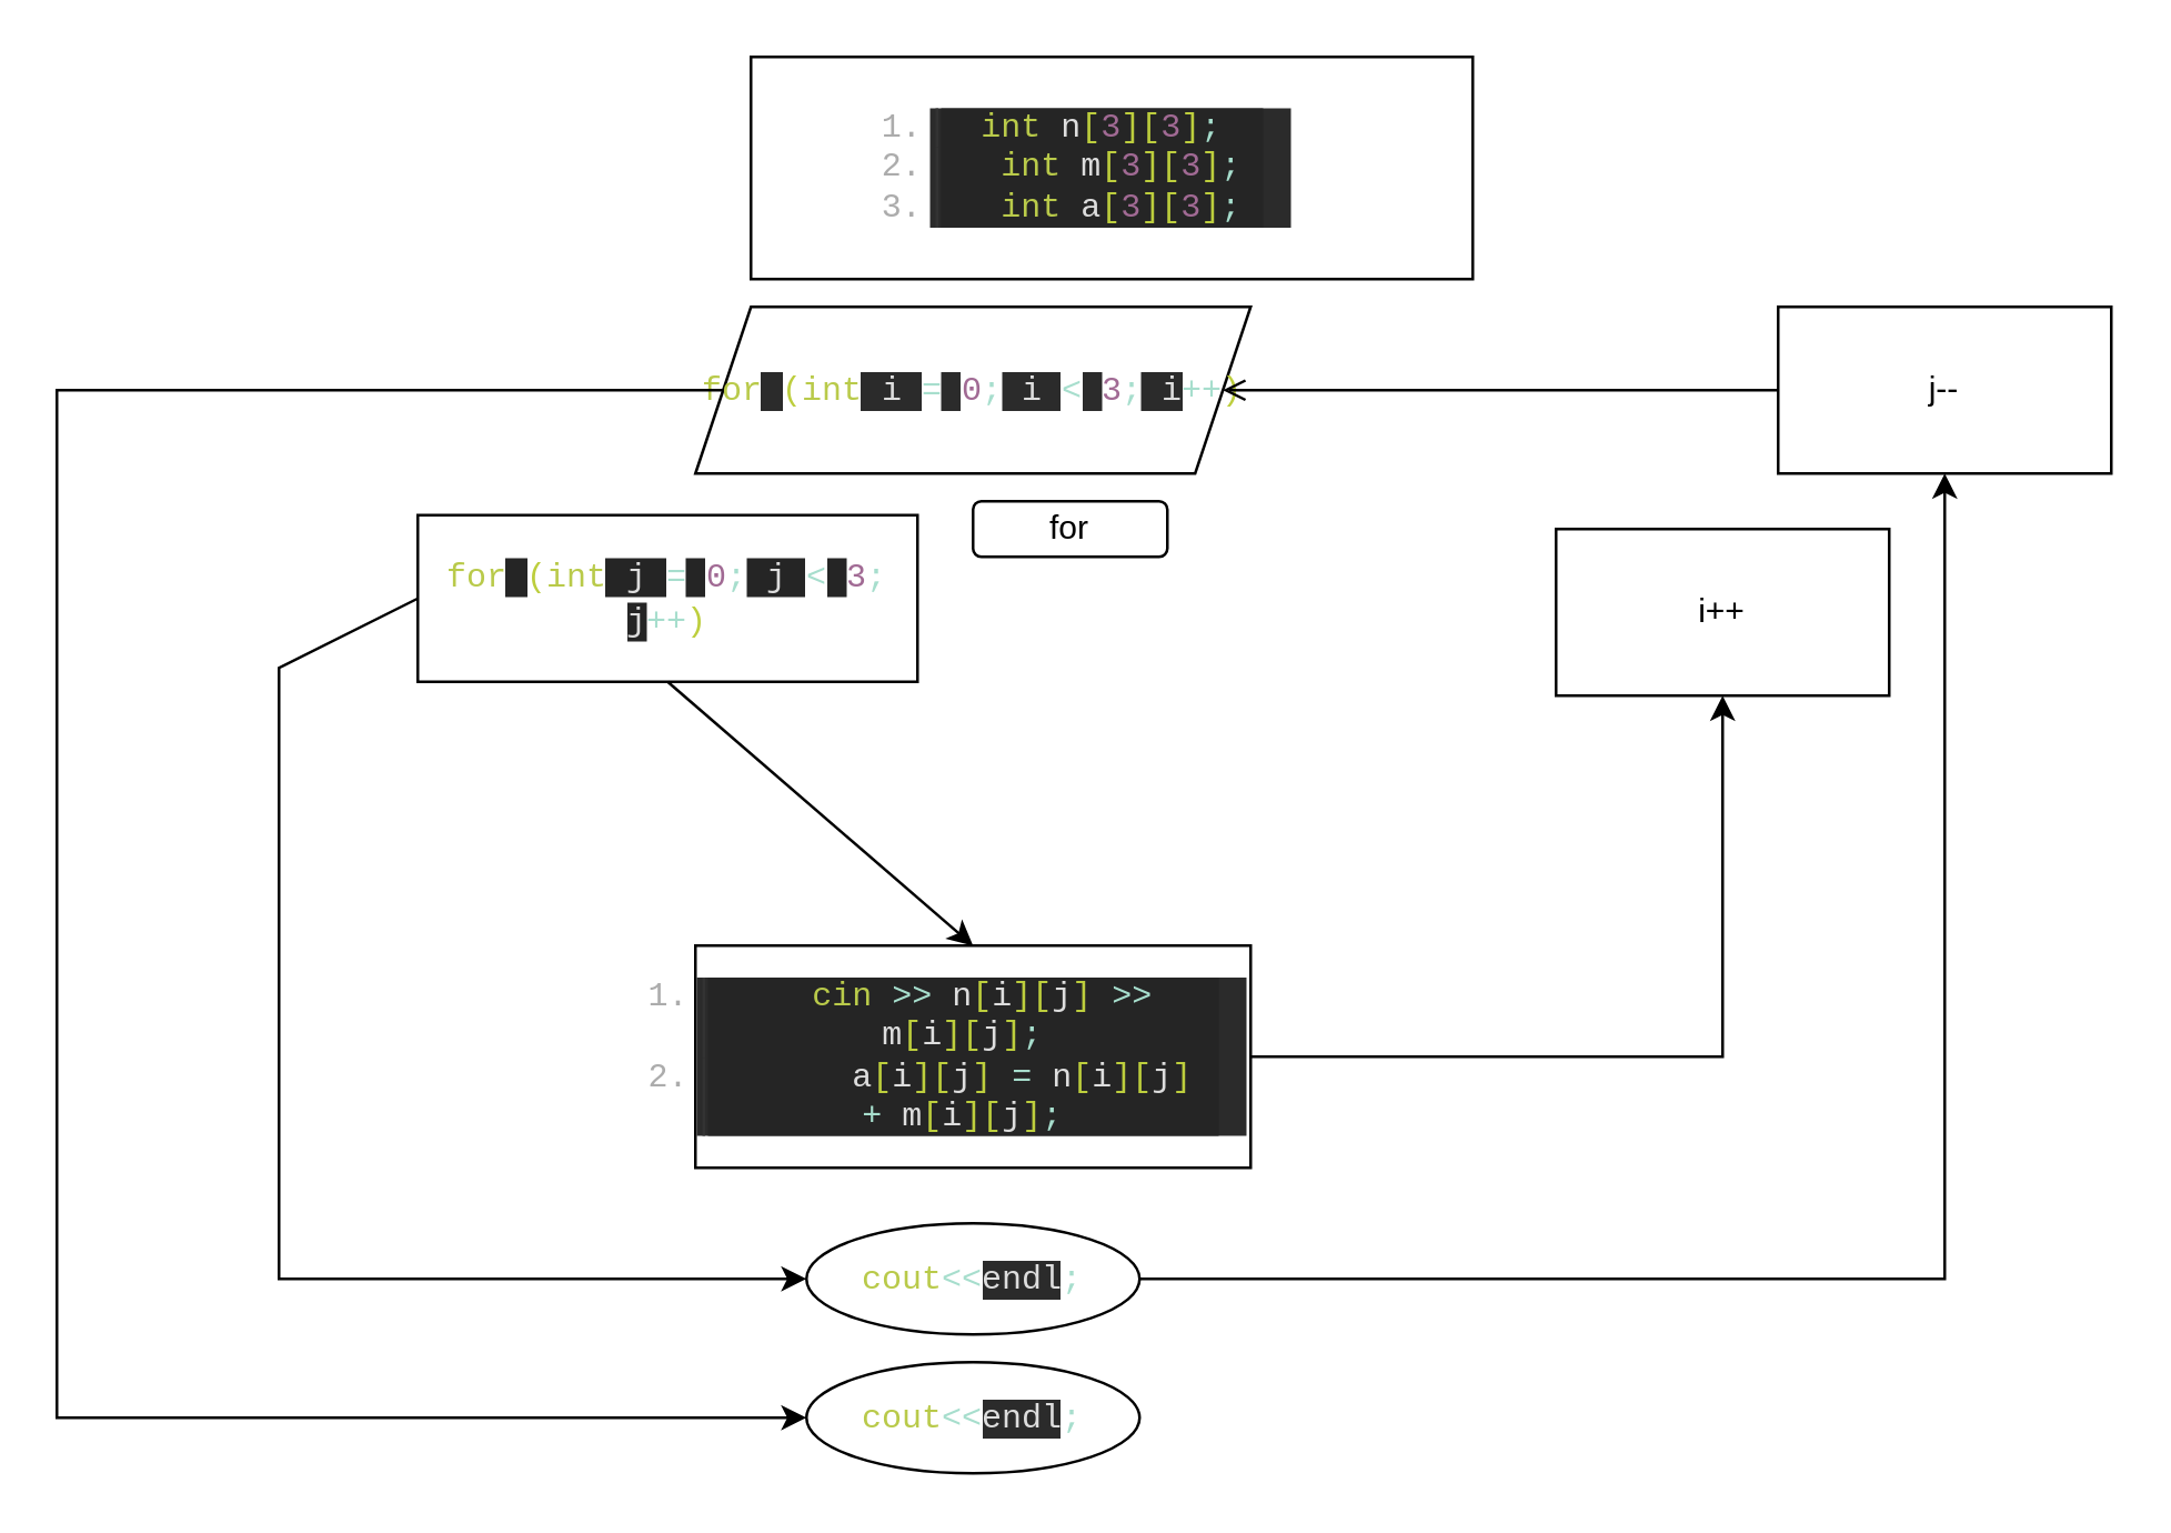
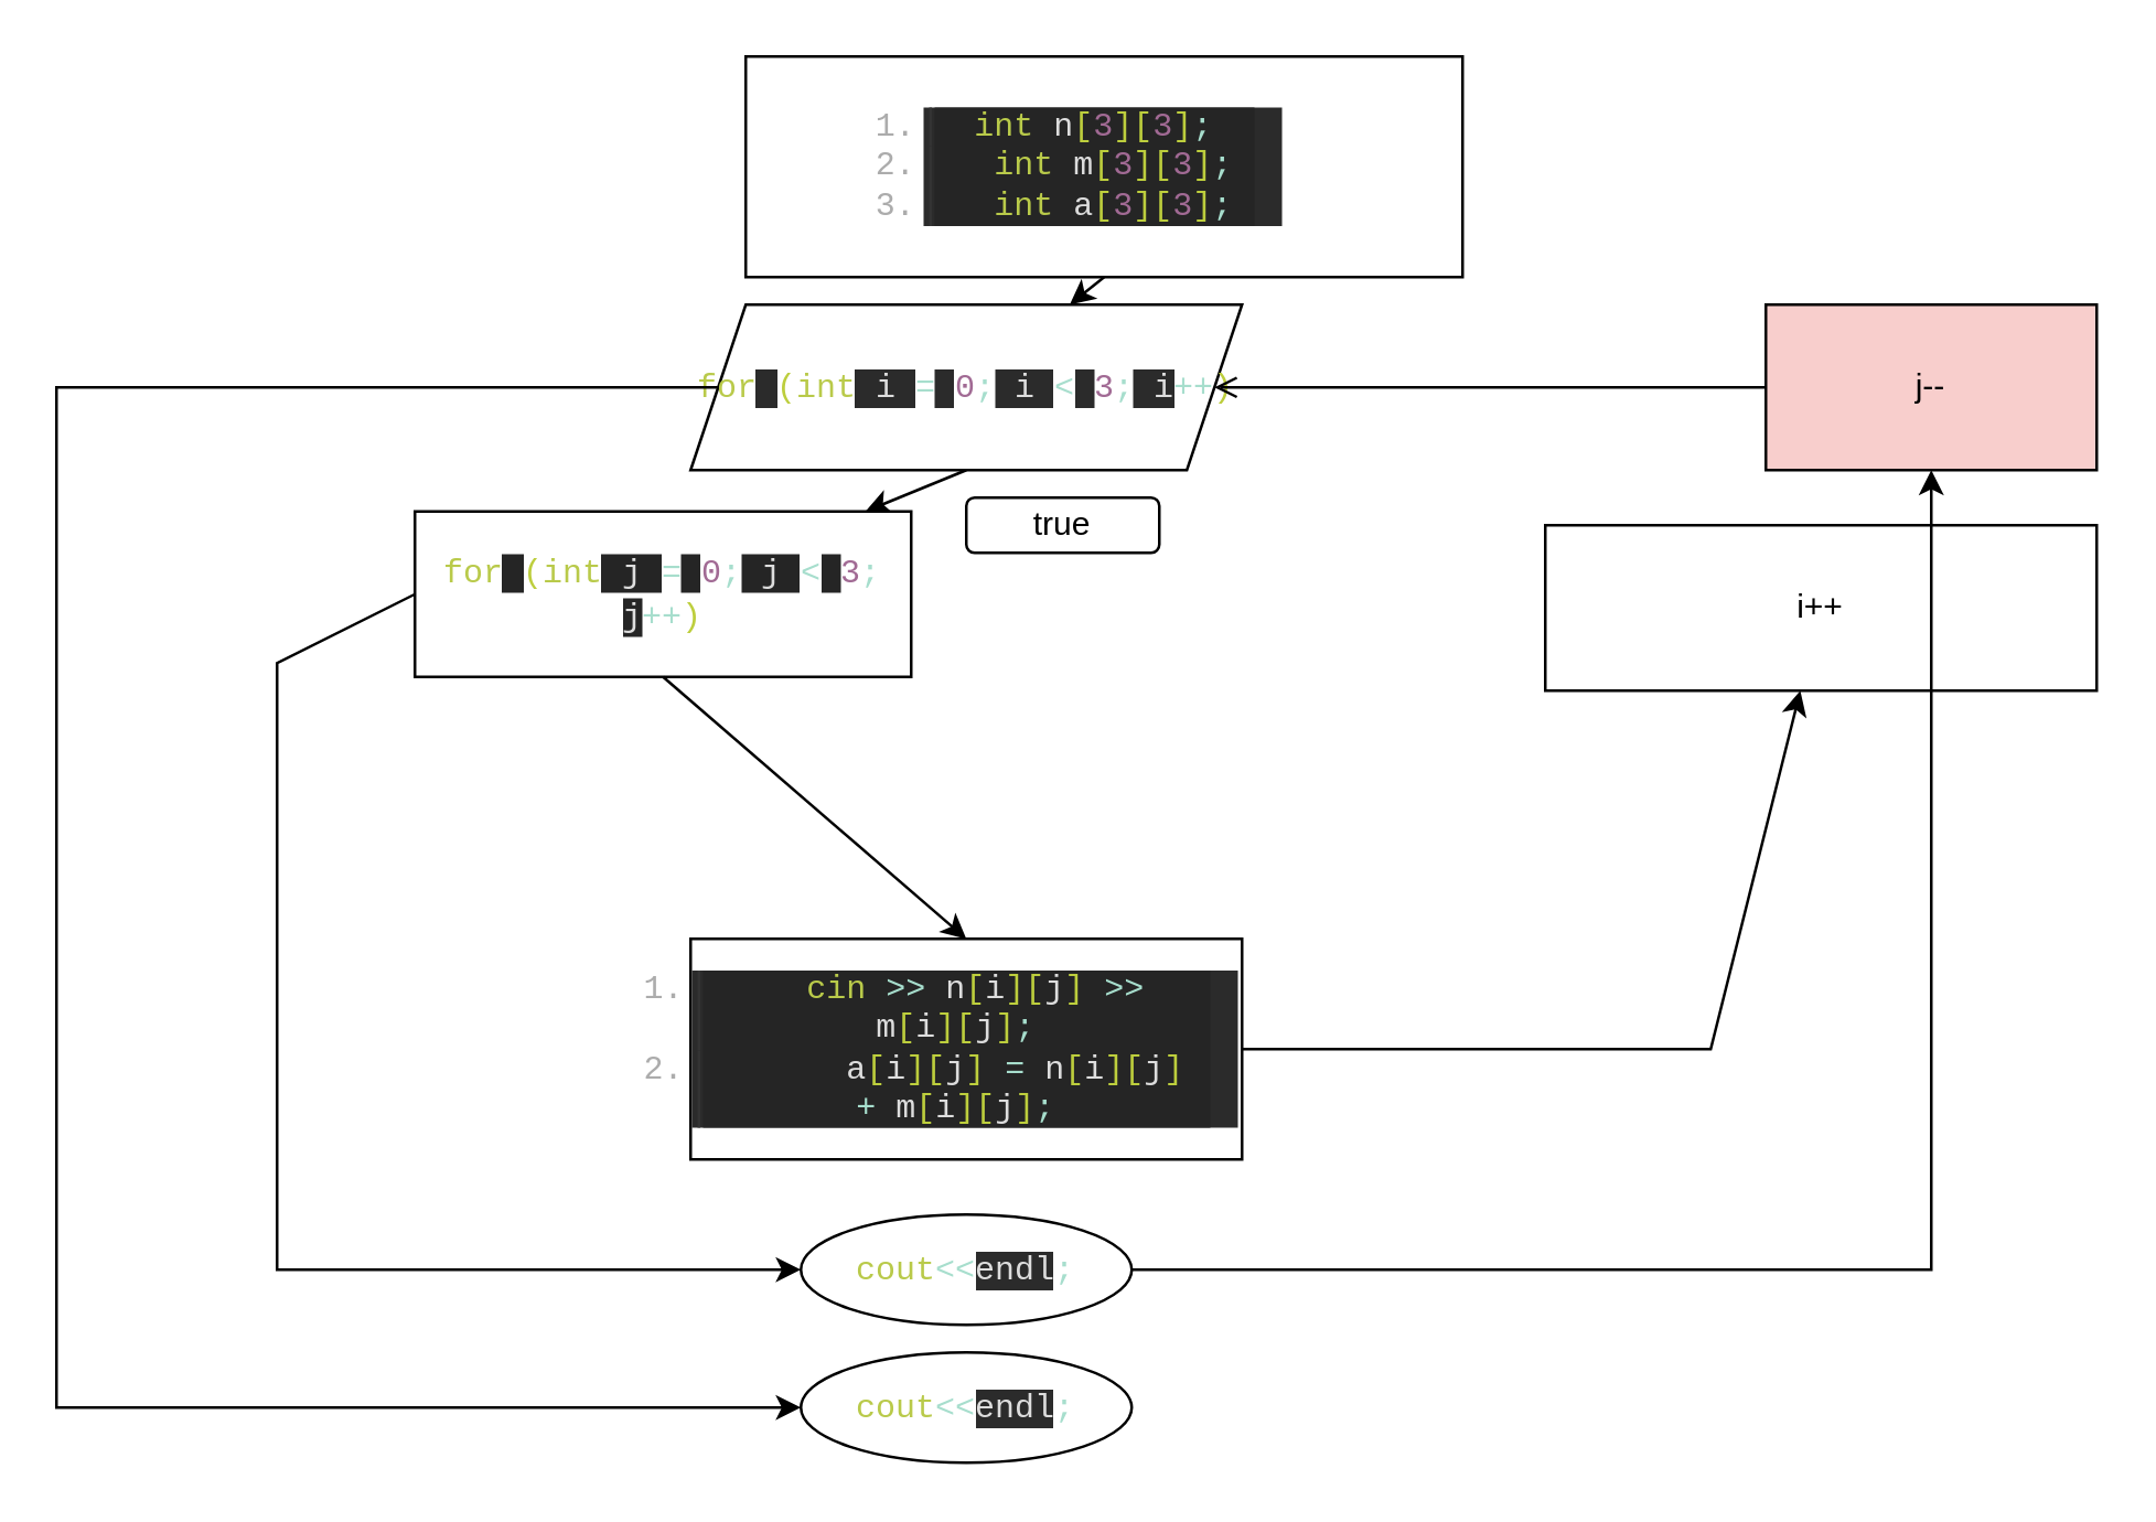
+ <mxCell id="4" value="" style="endArrow=classic;html=1;rounded=0;exitX=0.5;exitY=1;exitDx=0;exitDy=0;" edge="1" parent="1" source="2" target="3"><mxGeometry width="50" height="50" relative="1" as="geometry"><mxPoint x="340" y="360" as="sourcePoint" /><mxPoint x="360" y="210" as="targetPoint" /></mxGeometry></mxCell>
- <mxCell id="17" value="j--" style="rounded=0;whiteSpace=wrap;html=1;" vertex="1" parent="1"><mxGeometry x="640" y="110" width="120" height="60" as="geometry" /></mxCell>
+ <mxCell id="17" value="j--" style="rounded=0;whiteSpace=wrap;html=1;fillColor=#f8cecc;" vertex="1" parent="1"><mxGeometry x="640" y="110" width="120" height="60" as="geometry" /></mxCell>
+ <mxCell id="5" value="" style="endArrow=classic;html=1;rounded=0;exitX=0.5;exitY=1;exitDx=0;exitDy=0;" edge="1" parent="1" source="3" target="6"><mxGeometry width="50" height="50" relative="1" as="geometry"><mxPoint x="340" y="330" as="sourcePoint" /><mxPoint x="370" y="340" as="targetPoint" /></mxGeometry></mxCell>
- <mxCell id="7" value="for" style="rounded=1;whiteSpace=wrap;html=1;" vertex="1" parent="1"><mxGeometry x="350" y="180" width="70" height="20" as="geometry" /></mxCell>
+ <mxCell id="7" value="true" style="rounded=1;whiteSpace=wrap;html=1;" vertex="1" parent="1"><mxGeometry x="350" y="180" width="70" height="20" as="geometry" /></mxCell>
- <mxCell id="11" value="i++" style="rounded=0;whiteSpace=wrap;html=1;" vertex="1" parent="1"><mxGeometry x="560" y="190" width="120" height="60" as="geometry" /></mxCell>
+ <mxCell id="11" value="i++" style="rounded=0;whiteSpace=wrap;html=1;" vertex="1" parent="1"><mxGeometry x="560" y="190" width="200" height="60" as="geometry" /></mxCell>
